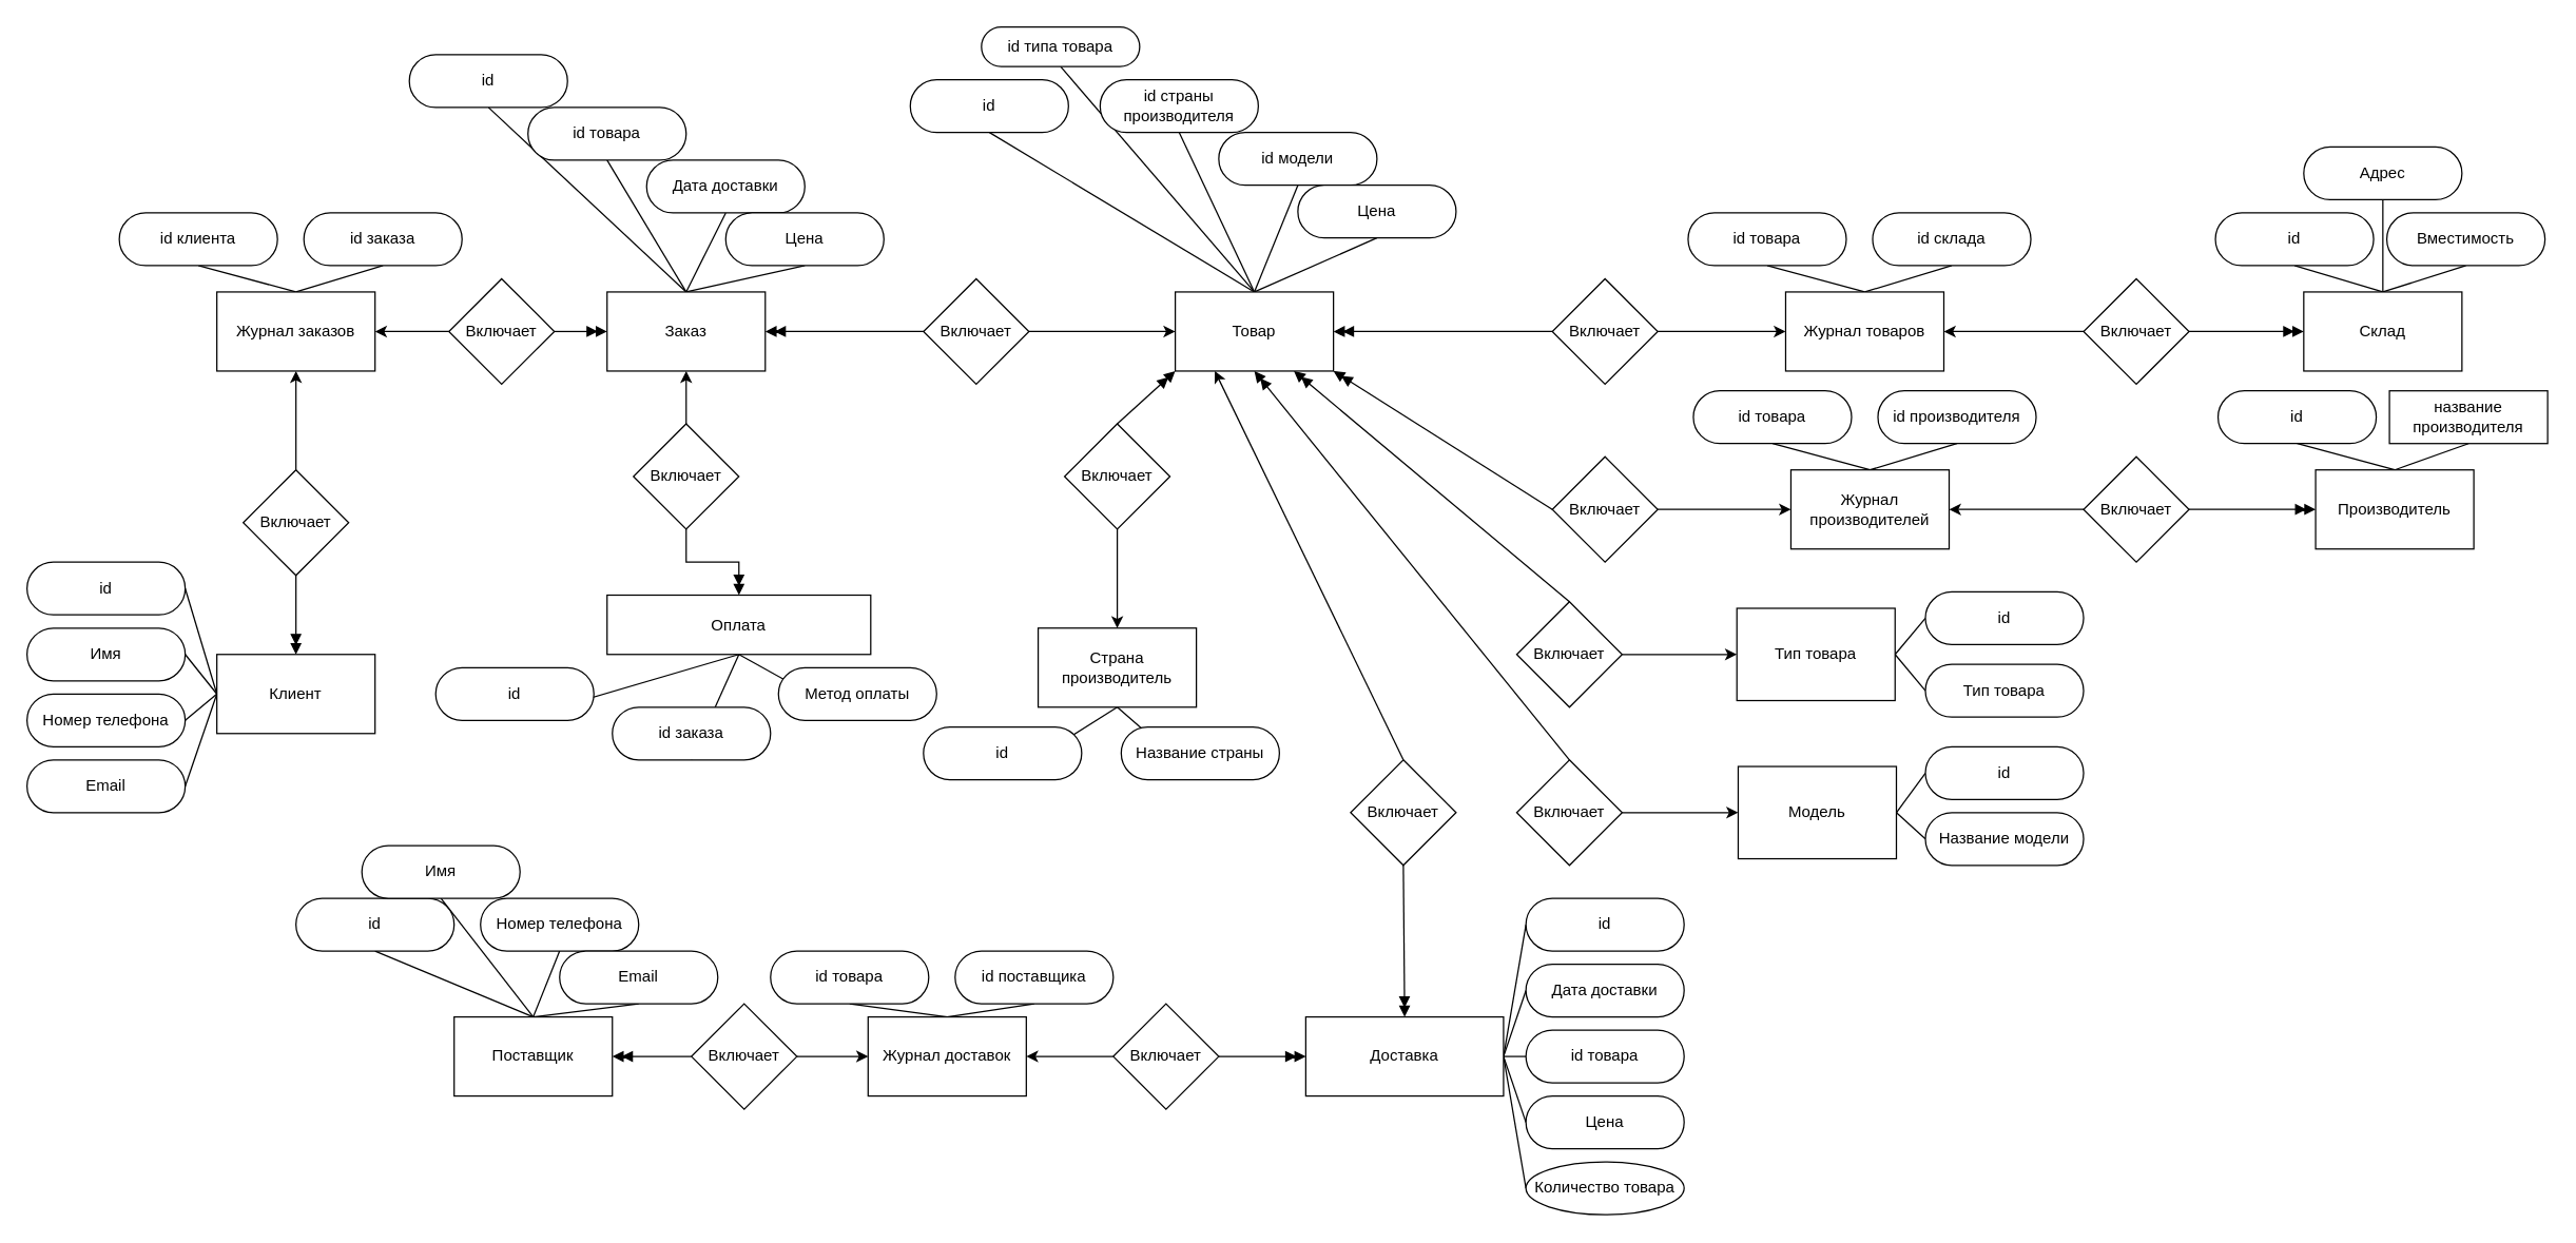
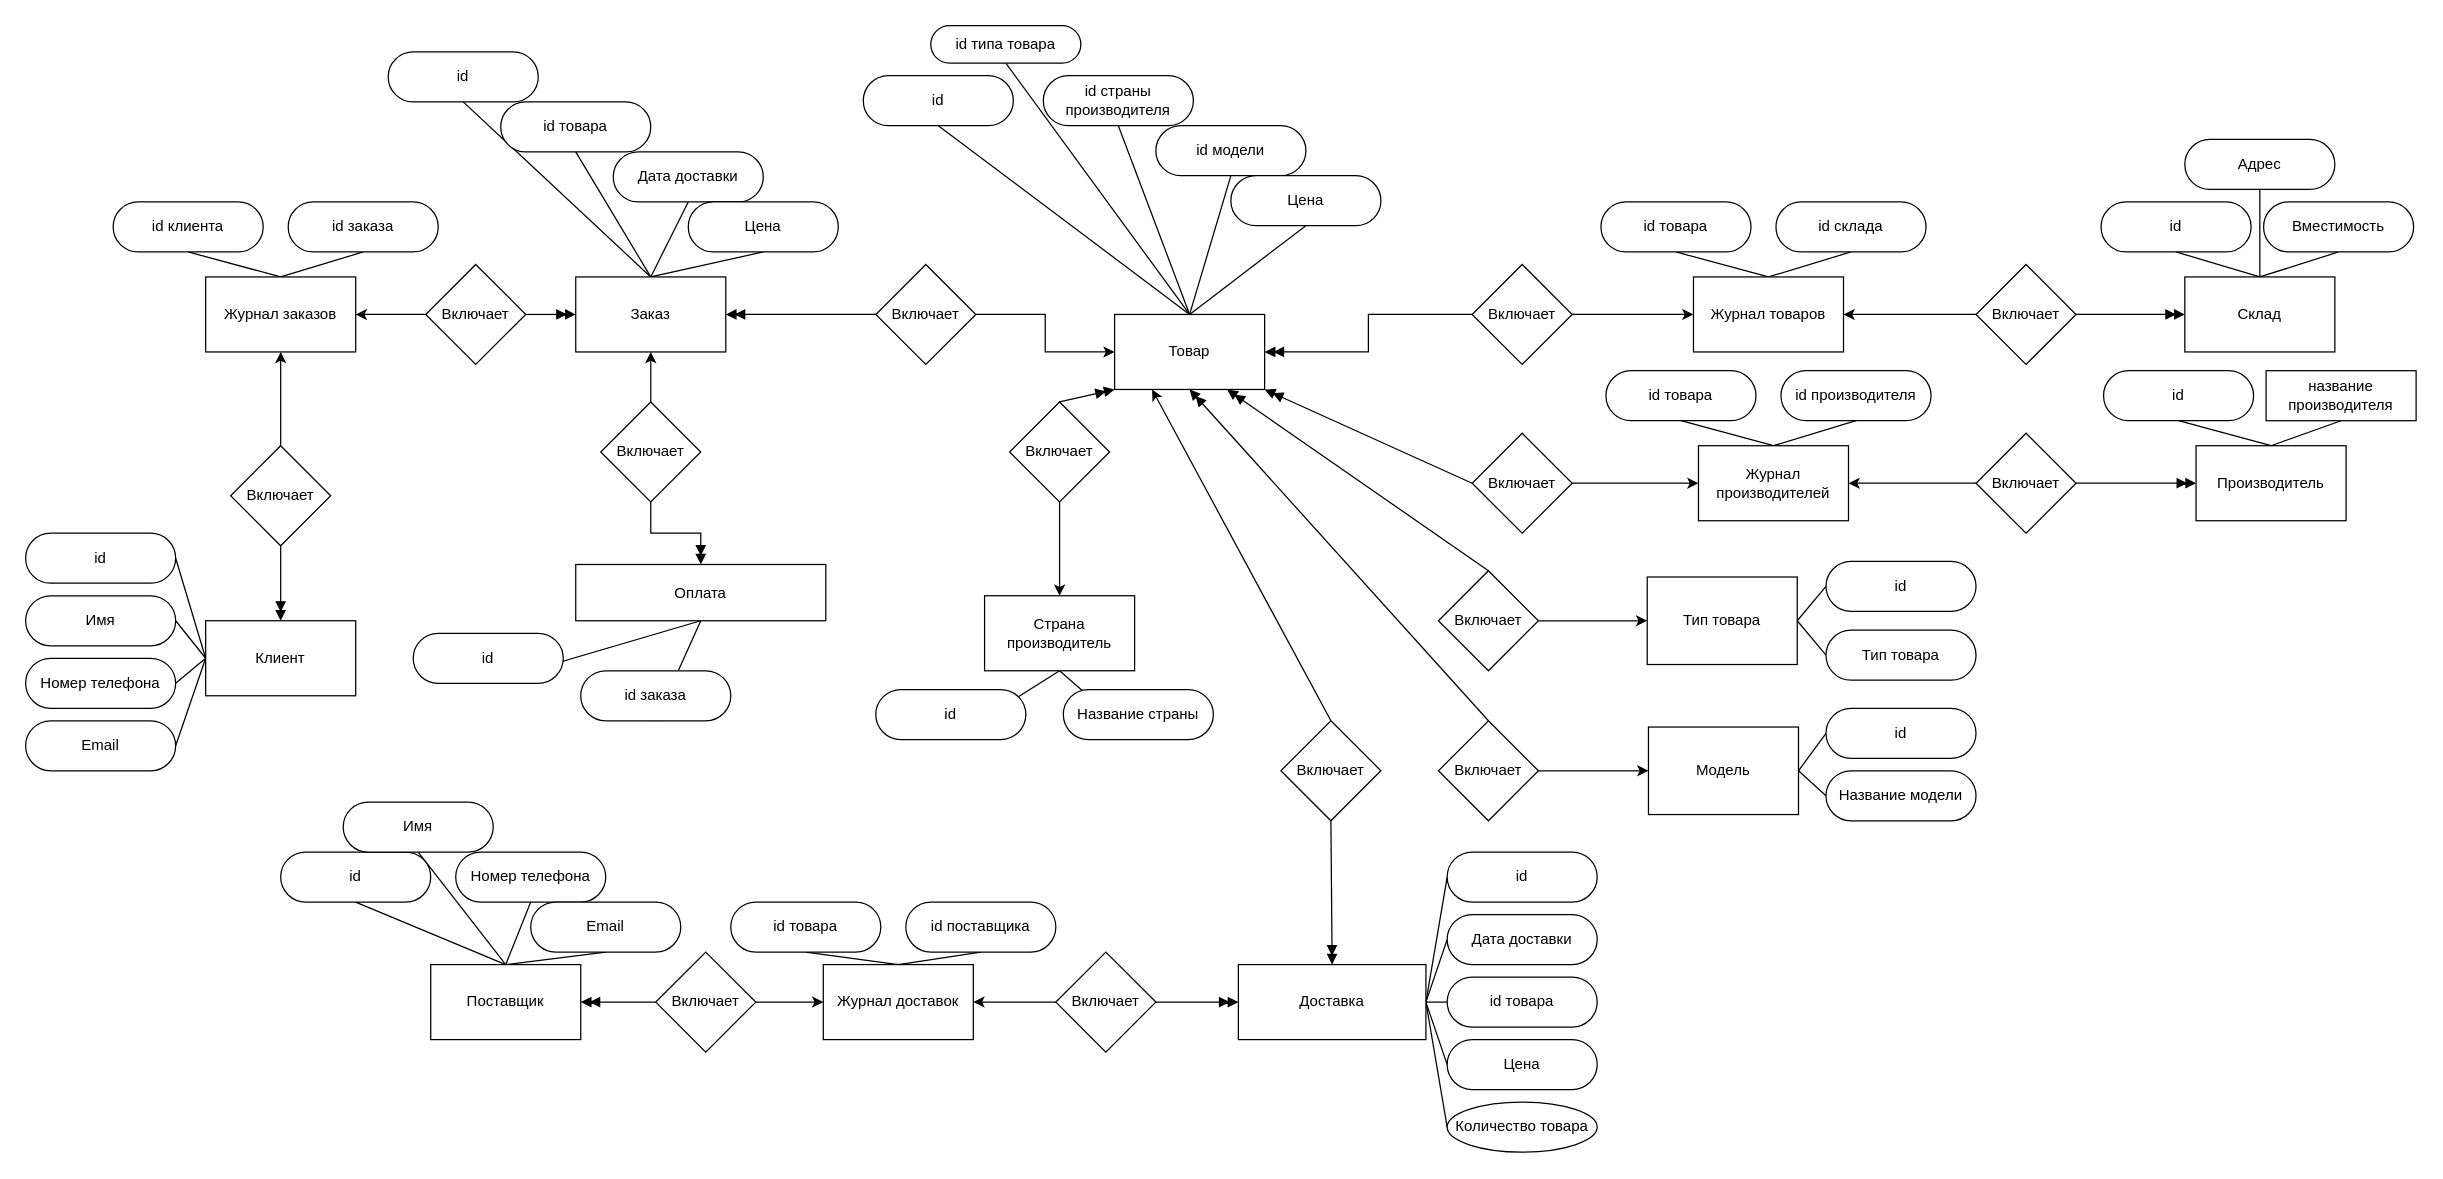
- <mxCell id="105" value="Товар" style="rounded=0;whiteSpace=wrap;html=1;" vertex="1" parent="1"><mxGeometry x="891" y="221" width="120" height="60" as="geometry" /></mxCell>
+ <mxCell id="105" value="Товар" style="rounded=0;whiteSpace=wrap;html=1;" vertex="1" parent="1"><mxGeometry x="891" y="251" width="120" height="60" as="geometry" /></mxCell>
- <mxCell id="43" style="rounded=0;orthogonalLoop=1;jettySize=auto;html=1;exitX=0.5;exitY=1;exitDx=0;exitDy=0;entryX=0.5;entryY=1;entryDx=0;entryDy=0;endArrow=none;endFill=0;" edge="1" parent="1" source="45" target="48"><mxGeometry relative="1" as="geometry" /></mxCell>
- <mxCell id="48" value="Метод оплаты" style="rounded=1;whiteSpace=wrap;html=1;arcSize=50;" vertex="1" parent="1"><mxGeometry x="590" y="506" width="120" height="40" as="geometry" /></mxCell>
